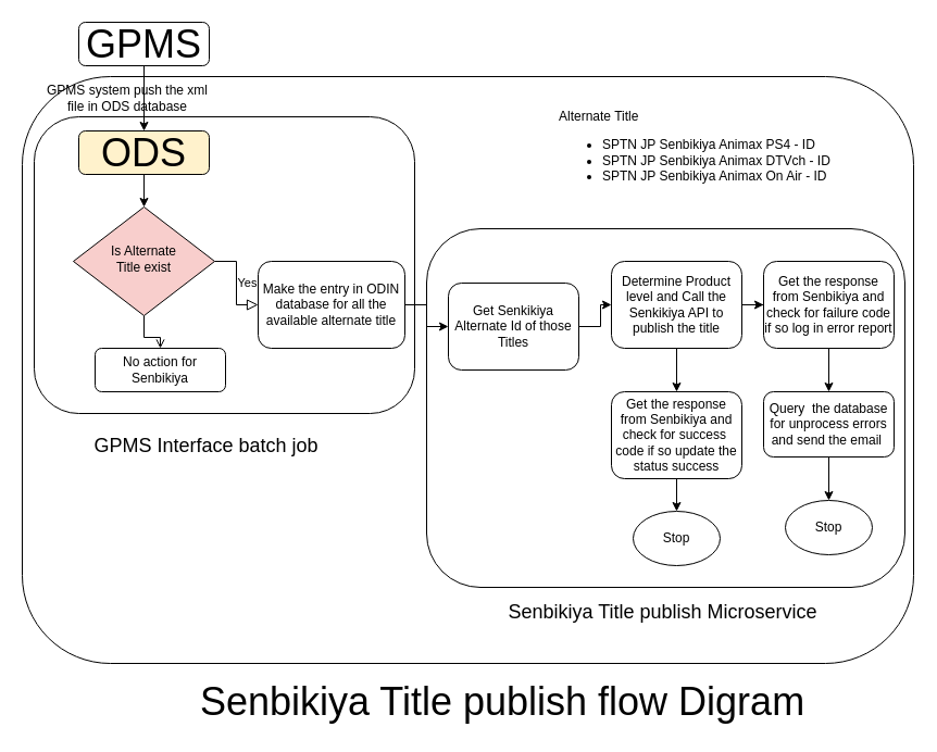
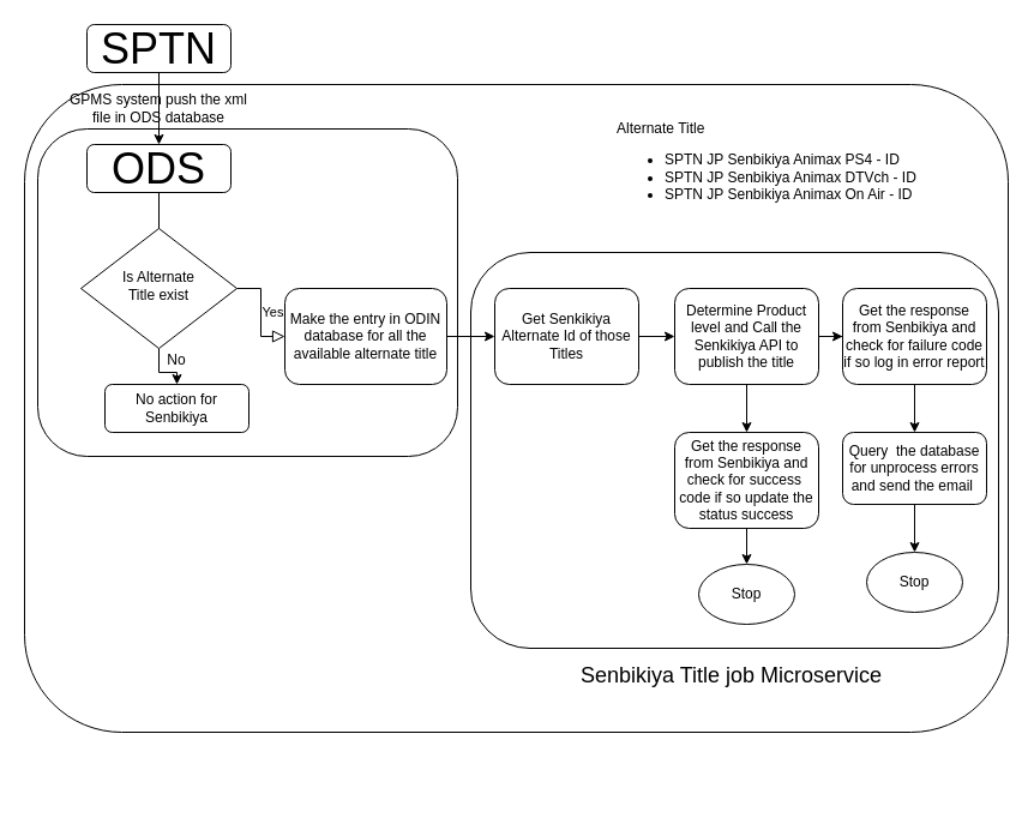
- <mxCell id="5" value="&lt;font style=&quot;font-size: 36px&quot;&gt;GPMS&lt;/font&gt;" style="rounded=1;whiteSpace=wrap;html=1;fontSize=12;glass=0;strokeWidth=1;shadow=0;" parent="1" vertex="1"><mxGeometry x="72" y="20" width="120" height="40" as="geometry" /></mxCell>
+ <mxCell id="5" value="&lt;font style=&quot;font-size: 36px&quot;&gt;SPTN&lt;/font&gt;" style="rounded=1;whiteSpace=wrap;html=1;fontSize=12;glass=0;strokeWidth=1;shadow=0;" parent="1" vertex="1"><mxGeometry x="72" y="20" width="120" height="40" as="geometry" /></mxCell>
- <mxCell id="18" value="GPMS system push the xml file in ODS database" style="text;html=1;strokeColor=none;fillColor=none;align=center;verticalAlign=middle;whiteSpace=wrap;rounded=0;" vertex="1" parent="1"><mxGeometry x="37" y="80" width="160" height="20" as="geometry" /></mxCell>
+ <mxCell id="18" value="GPMS system push the xml file in ODS database" style="text;html=1;strokeColor=none;fillColor=none;align=center;verticalAlign=middle;whiteSpace=wrap;rounded=0;" vertex="1" parent="1"><mxGeometry x="52" y="80" width="160" height="20" as="geometry" /></mxCell>
- <mxCell id="16" value="&lt;font style=&quot;font-size: 36px&quot;&gt;ODS&lt;/font&gt;" style="rounded=1;whiteSpace=wrap;html=1;fillColor=#fff2cc;" vertex="1" parent="1"><mxGeometry x="72" y="120" width="120" height="40" as="geometry" /></mxCell>
+ <mxCell id="16" value="&lt;font style=&quot;font-size: 36px&quot;&gt;ODS&lt;/font&gt;" style="rounded=1;whiteSpace=wrap;html=1;" vertex="1" parent="1"><mxGeometry x="72" y="120" width="120" height="40" as="geometry" /></mxCell>
- <mxCell id="15" value="" style="edgeStyle=orthogonalEdgeStyle;rounded=0;orthogonalLoop=1;jettySize=auto;html=1;" edge="1" parent="1" source="16" target="8"><mxGeometry relative="1" as="geometry" /></mxCell>
+ <mxCell id="15" value="" style="edgeStyle=orthogonalEdgeStyle;rounded=0;orthogonalLoop=1;jettySize=auto;html=1;endArrow=none;" edge="1" parent="1" source="16" target="8"><mxGeometry relative="1" as="geometry" /></mxCell>
- <mxCell id="8" value="Is Alternate &lt;br&gt;Title exist" style="rhombus;whiteSpace=wrap;html=1;shadow=0;fontFamily=Helvetica;fontSize=12;align=center;strokeWidth=1;spacing=6;spacingTop=-4;fillColor=#f8cecc;" parent="1" vertex="1"><mxGeometry x="67" y="190" width="130" height="100" as="geometry" /></mxCell>
+ <mxCell id="8" value="Is Alternate &lt;br&gt;Title exist" style="rhombus;whiteSpace=wrap;html=1;shadow=0;fontFamily=Helvetica;fontSize=12;align=center;strokeWidth=1;spacing=6;spacingTop=-4;" parent="1" vertex="1"><mxGeometry x="67" y="190" width="130" height="100" as="geometry" /></mxCell>
+ <mxCell id="33" value="No" style="text;html=1;strokeColor=none;fillColor=none;align=center;verticalAlign=middle;whiteSpace=wrap;rounded=0;" vertex="1" parent="1"><mxGeometry x="132" y="290" width="30" height="20" as="geometry" /></mxCell>
- <mxCell id="14" value="Get Senkikiya Alternate Id of those Titles" style="whiteSpace=wrap;html=1;rounded=1;shadow=0;strokeWidth=1;glass=0;" vertex="1" parent="1"><mxGeometry x="412" y="260" width="120" height="80" as="geometry" /></mxCell>
+ <mxCell id="14" value="Get Senkikiya Alternate Id of those Titles" style="whiteSpace=wrap;html=1;rounded=1;shadow=0;strokeWidth=1;glass=0;" vertex="1" parent="1"><mxGeometry x="412" y="240" width="120" height="80" as="geometry" /></mxCell>
- <mxCell id="7" value="" style="edgeStyle=orthogonalEdgeStyle;rounded=0;orthogonalLoop=1;jettySize=auto;html=1;endArrow=open;" edge="1" parent="1" source="8" target="9"><mxGeometry relative="1" as="geometry" /></mxCell>
+ <mxCell id="7" value="" style="edgeStyle=orthogonalEdgeStyle;rounded=0;orthogonalLoop=1;jettySize=auto;html=1;" edge="1" parent="1" source="8" target="9"><mxGeometry relative="1" as="geometry" /></mxCell>
- <mxCell id="32" value="&lt;font style=&quot;font-size: 18px&quot;&gt;GPMS Interface batch job&lt;/font&gt;" style="text;html=1;strokeColor=none;fillColor=none;align=center;verticalAlign=middle;whiteSpace=wrap;rounded=0;" vertex="1" parent="1"><mxGeometry x="72" y="400" width="235" height="20" as="geometry" /></mxCell>
- <mxCell id="31" value="&lt;font style=&quot;font-size: 18px&quot;&gt;Senbikiya Title publish Microservice&amp;nbsp;&lt;/font&gt;" style="text;html=1;strokeColor=none;fillColor=none;align=center;verticalAlign=middle;whiteSpace=wrap;rounded=0;" vertex="1" parent="1"><mxGeometry x="452" y="540" width="320" height="45" as="geometry" /></mxCell>
+ <mxCell id="31" value="&lt;font style=&quot;font-size: 18px&quot;&gt;Senbikiya Title job Microservice&amp;nbsp;&lt;/font&gt;" style="text;html=1;strokeColor=none;fillColor=none;align=center;verticalAlign=middle;whiteSpace=wrap;rounded=0;" vertex="1" parent="1"><mxGeometry x="452" y="540" width="320" height="45" as="geometry" /></mxCell>
- <mxCell id="34" value="&lt;font style=&quot;font-size: 36px&quot;&gt;Senbikiya Title publish flow Digram&lt;/font&gt;" style="text;html=1;strokeColor=none;fillColor=none;align=center;verticalAlign=middle;whiteSpace=wrap;rounded=0;" vertex="1" parent="1"><mxGeometry x="162" y="620" width="600" height="50" as="geometry" /></mxCell>
